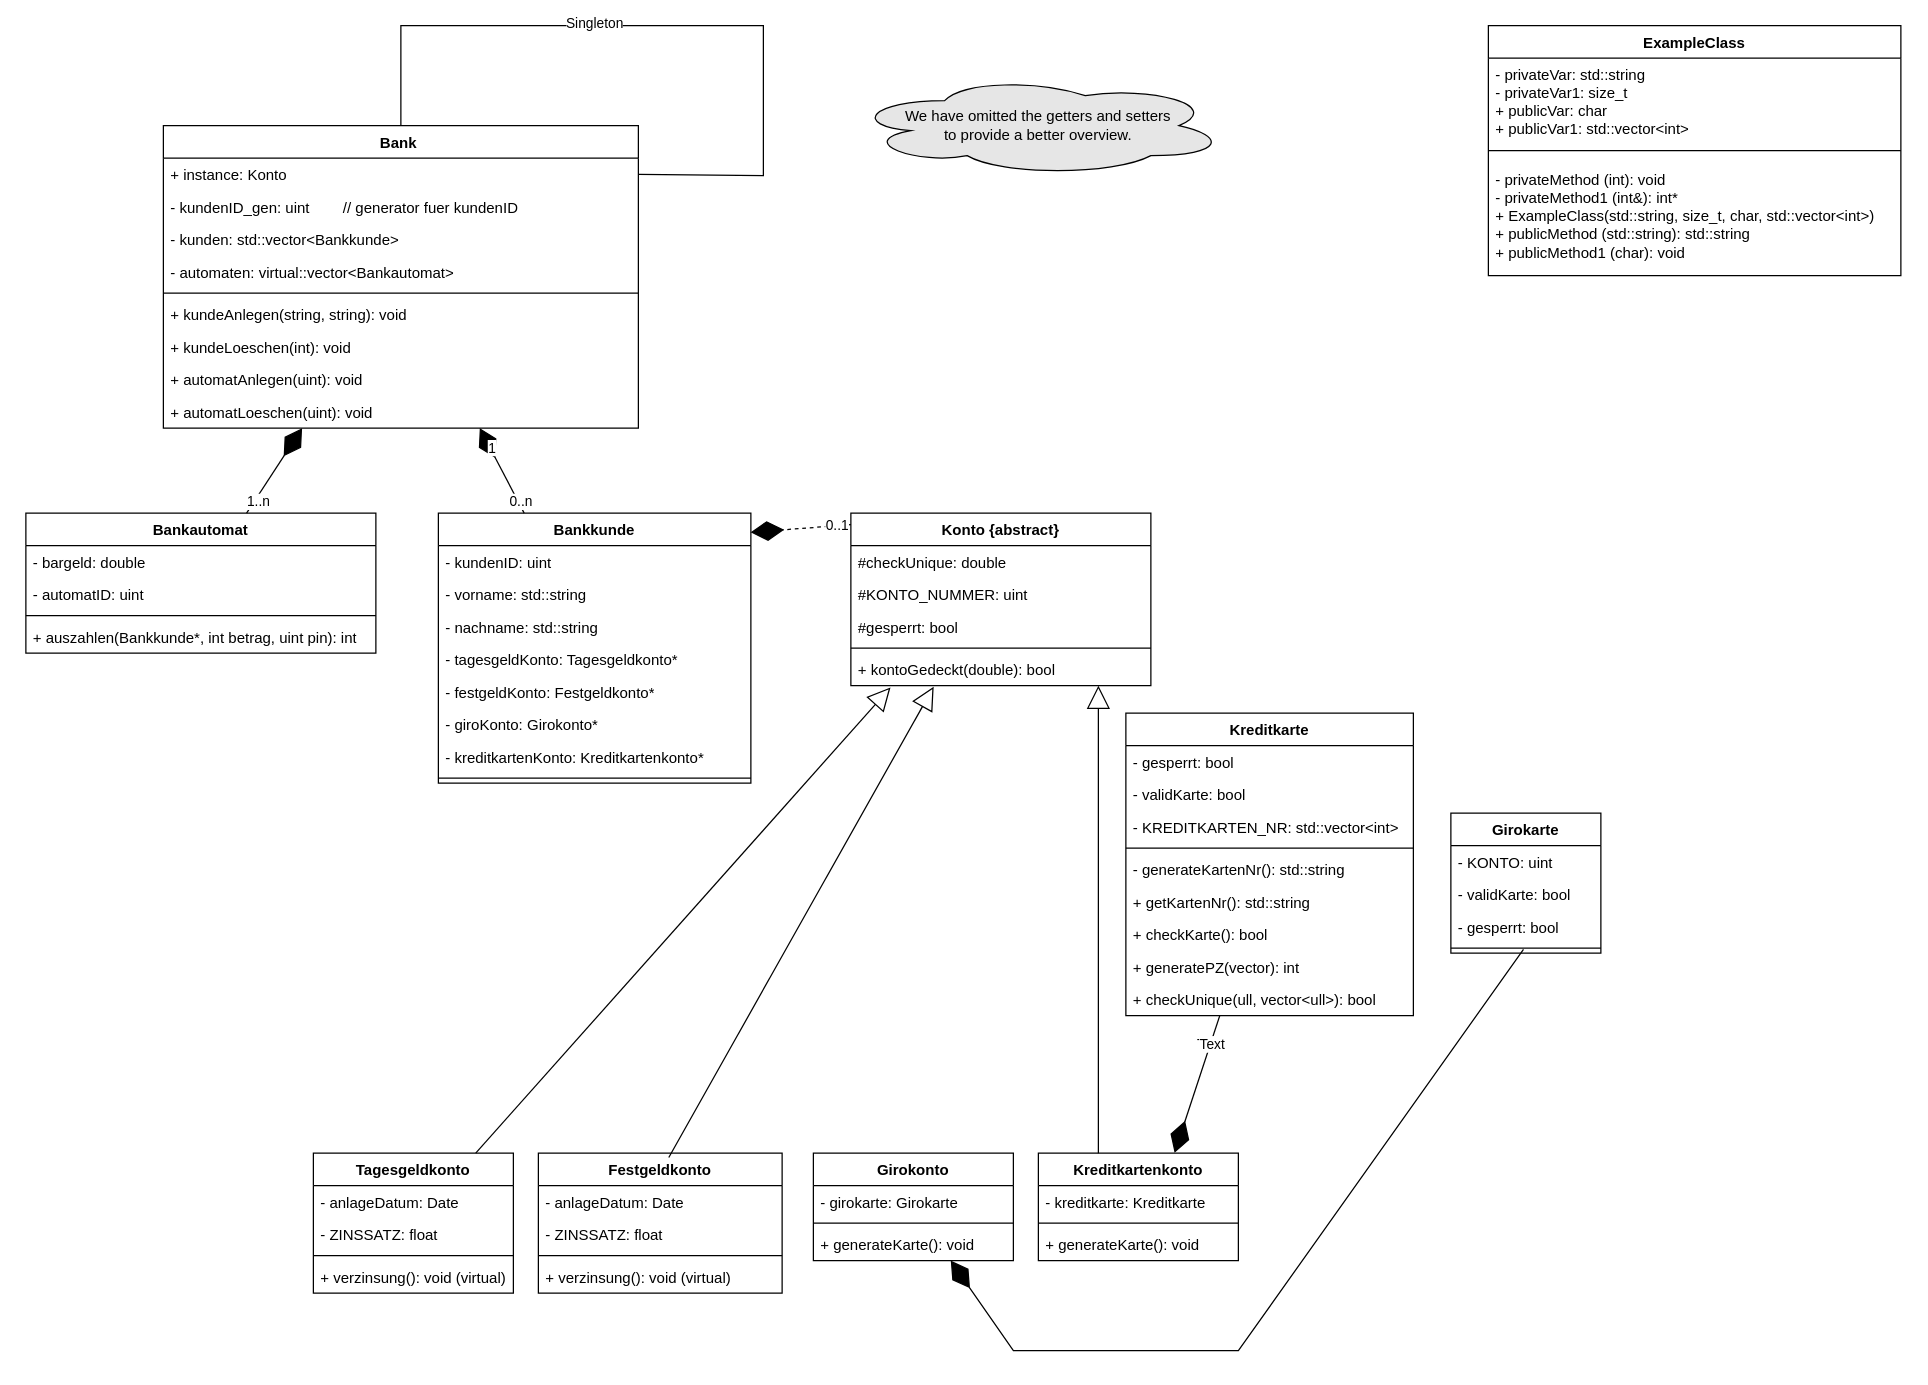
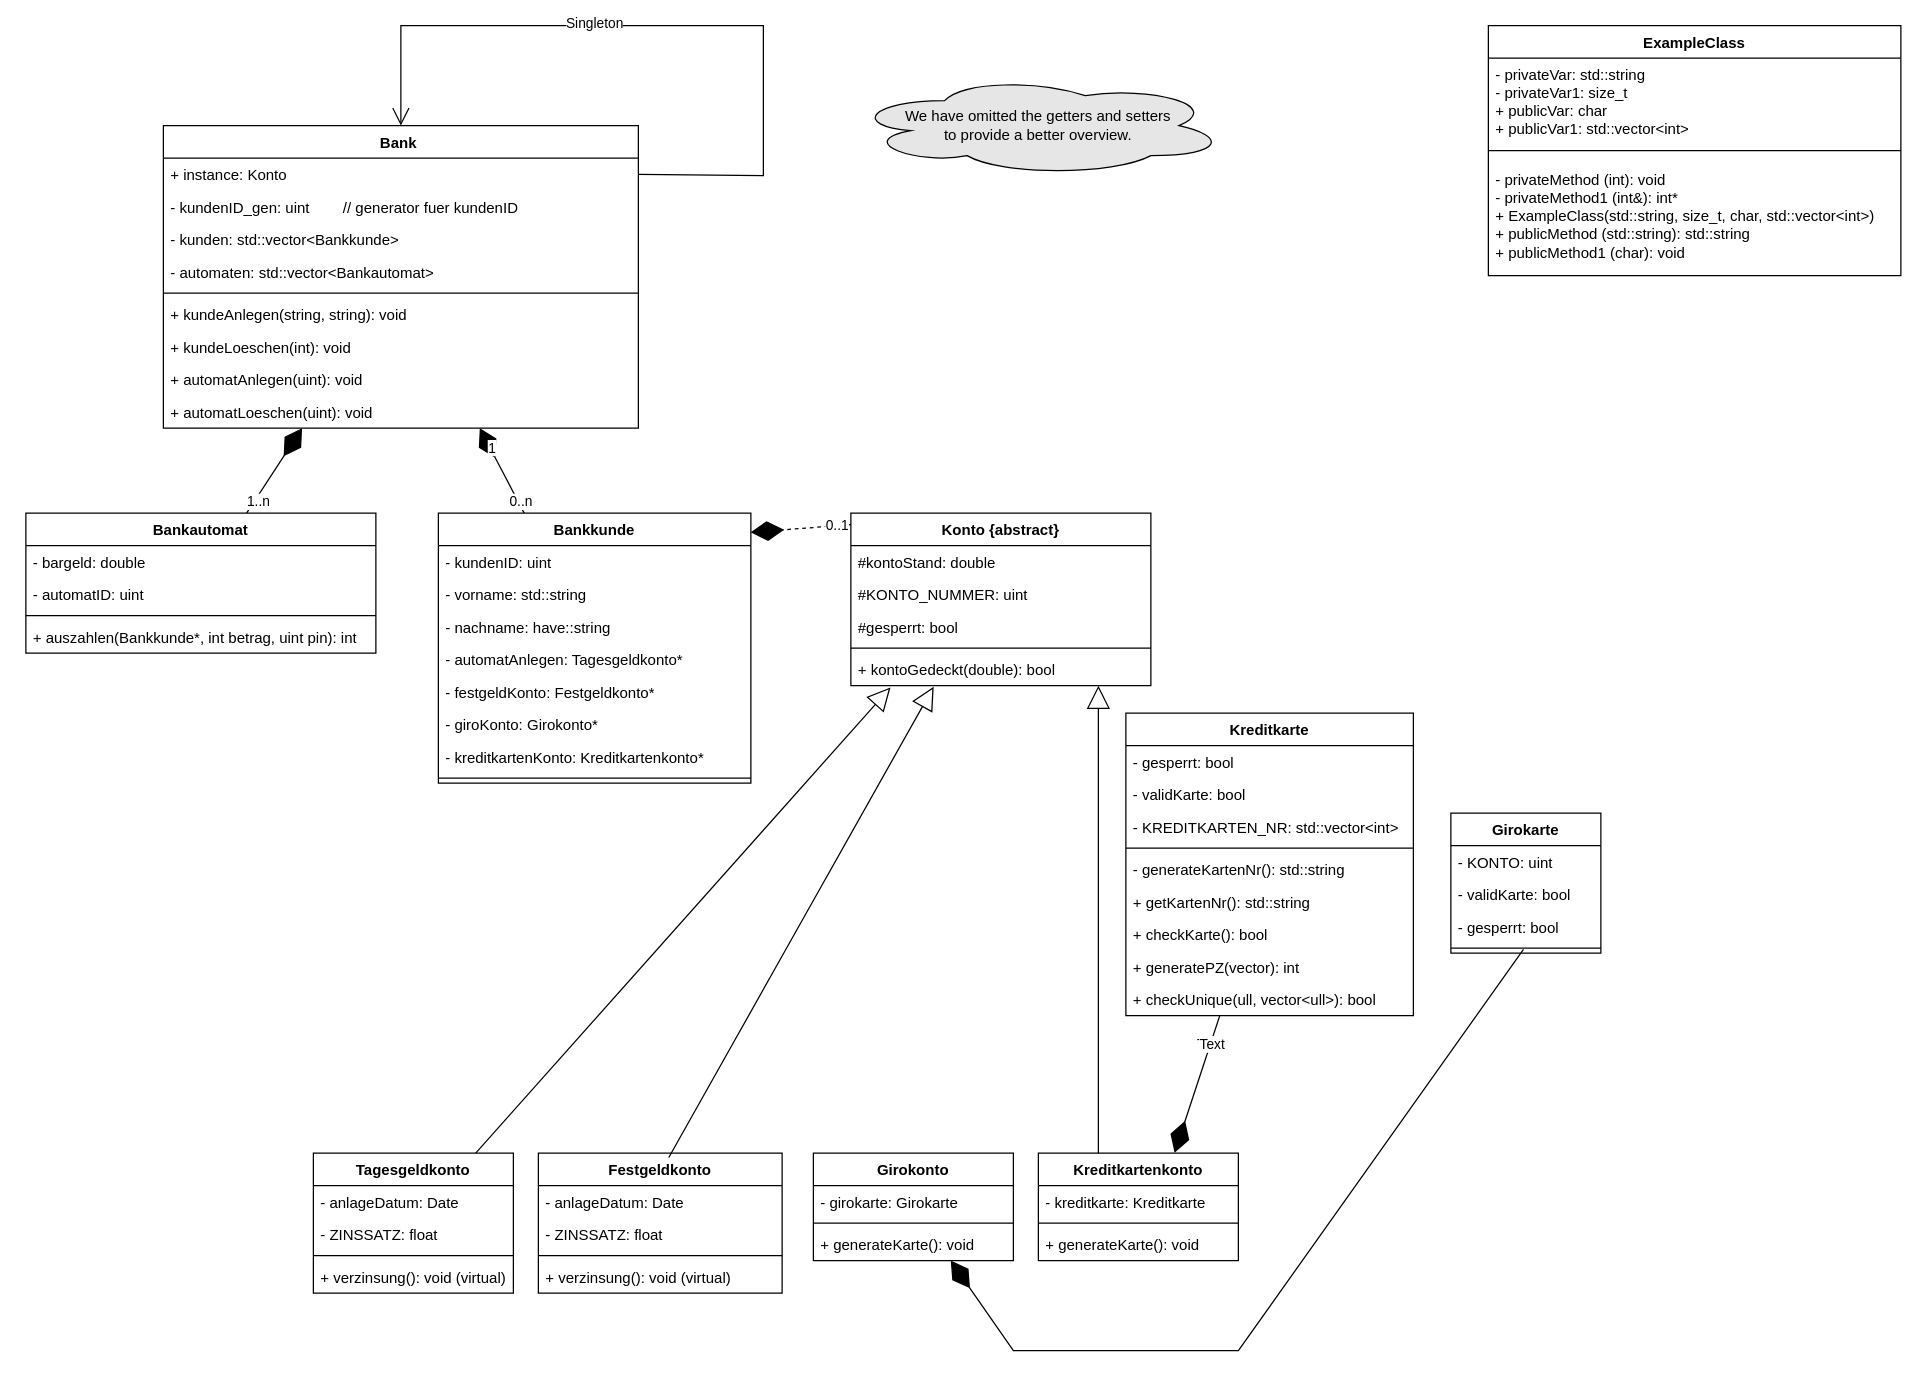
- <mxCell id="9" value="" style="endArrow=none;endFill=1;endSize=12;html=1;rounded=0;entryX=0.5;entryY=0;entryDx=0;entryDy=0;exitX=1;exitY=0.5;exitDx=0;exitDy=0;" parent="6" source="7" target="6" edge="1"><mxGeometry width="160" relative="1" as="geometry"><mxPoint x="370" y="40" as="sourcePoint" /><mxPoint x="200" y="-80" as="targetPoint" /><Array as="points"><mxPoint x="480" y="40" /><mxPoint x="480" y="-80" /><mxPoint x="190" y="-80" /></Array></mxGeometry></mxCell>
+ <mxCell id="9" value="" style="endArrow=open;endFill=1;endSize=12;html=1;rounded=0;entryX=0.5;entryY=0;entryDx=0;entryDy=0;exitX=1;exitY=0.5;exitDx=0;exitDy=0;" parent="6" source="7" target="6" edge="1"><mxGeometry width="160" relative="1" as="geometry"><mxPoint x="370" y="40" as="sourcePoint" /><mxPoint x="200" y="-80" as="targetPoint" /><Array as="points"><mxPoint x="480" y="40" /><mxPoint x="480" y="-80" /><mxPoint x="190" y="-80" /></Array></mxGeometry></mxCell>
- <mxCell id="12" value="- automaten: virtual::vector&amp;lt;Bankautomat&amp;gt;" style="text;strokeColor=none;fillColor=none;align=left;verticalAlign=top;spacingLeft=4;spacingRight=4;overflow=hidden;rotatable=0;points=[[0,0.5],[1,0.5]];portConstraint=eastwest;whiteSpace=wrap;html=1;" parent="6" vertex="1"><mxGeometry y="104" width="380" height="26" as="geometry" /></mxCell>
+ <mxCell id="12" value="- automaten: std::vector&amp;lt;Bankautomat&amp;gt;" style="text;strokeColor=none;fillColor=none;align=left;verticalAlign=top;spacingLeft=4;spacingRight=4;overflow=hidden;rotatable=0;points=[[0,0.5],[1,0.5]];portConstraint=eastwest;whiteSpace=wrap;html=1;" parent="6" vertex="1"><mxGeometry y="104" width="380" height="26" as="geometry" /></mxCell>
- <mxCell id="38" value="#checkUnique: double" style="text;strokeColor=none;fillColor=none;align=left;verticalAlign=top;spacingLeft=4;spacingRight=4;overflow=hidden;rotatable=0;points=[[0,0.5],[1,0.5]];portConstraint=eastwest;whiteSpace=wrap;html=1;" parent="37" vertex="1"><mxGeometry y="26" width="240" height="26" as="geometry" /></mxCell>
+ <mxCell id="38" value="#kontoStand: double" style="text;strokeColor=none;fillColor=none;align=left;verticalAlign=top;spacingLeft=4;spacingRight=4;overflow=hidden;rotatable=0;points=[[0,0.5],[1,0.5]];portConstraint=eastwest;whiteSpace=wrap;html=1;" parent="37" vertex="1"><mxGeometry y="26" width="240" height="26" as="geometry" /></mxCell>
- <mxCell id="21" value="- nachname: std::string" style="text;strokeColor=none;fillColor=none;align=left;verticalAlign=top;spacingLeft=4;spacingRight=4;overflow=hidden;rotatable=0;points=[[0,0.5],[1,0.5]];portConstraint=eastwest;whiteSpace=wrap;html=1;" parent="18" vertex="1"><mxGeometry y="78" width="250" height="26" as="geometry" /></mxCell>
+ <mxCell id="21" value="- nachname: have::string" style="text;strokeColor=none;fillColor=none;align=left;verticalAlign=top;spacingLeft=4;spacingRight=4;overflow=hidden;rotatable=0;points=[[0,0.5],[1,0.5]];portConstraint=eastwest;whiteSpace=wrap;html=1;" parent="18" vertex="1"><mxGeometry y="78" width="250" height="26" as="geometry" /></mxCell>
- <mxCell id="22" value="- tagesgeldKonto: Tagesgeldkonto*" style="text;strokeColor=none;fillColor=none;align=left;verticalAlign=top;spacingLeft=4;spacingRight=4;overflow=hidden;rotatable=0;points=[[0,0.5],[1,0.5]];portConstraint=eastwest;whiteSpace=wrap;html=1;" parent="18" vertex="1"><mxGeometry y="104" width="250" height="26" as="geometry" /></mxCell>
+ <mxCell id="22" value="- automatAnlegen: Tagesgeldkonto*" style="text;strokeColor=none;fillColor=none;align=left;verticalAlign=top;spacingLeft=4;spacingRight=4;overflow=hidden;rotatable=0;points=[[0,0.5],[1,0.5]];portConstraint=eastwest;whiteSpace=wrap;html=1;" parent="18" vertex="1"><mxGeometry y="104" width="250" height="26" as="geometry" /></mxCell>
